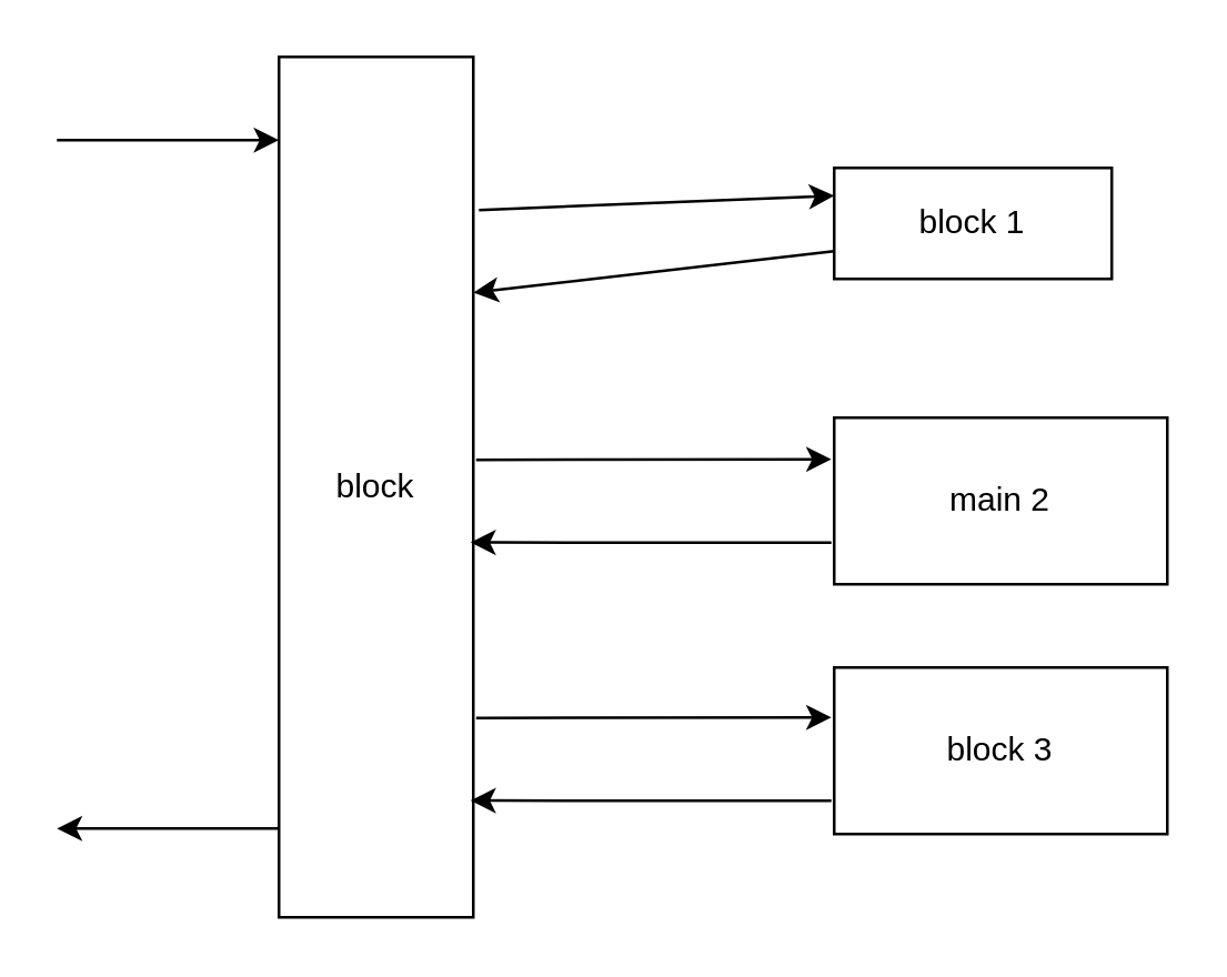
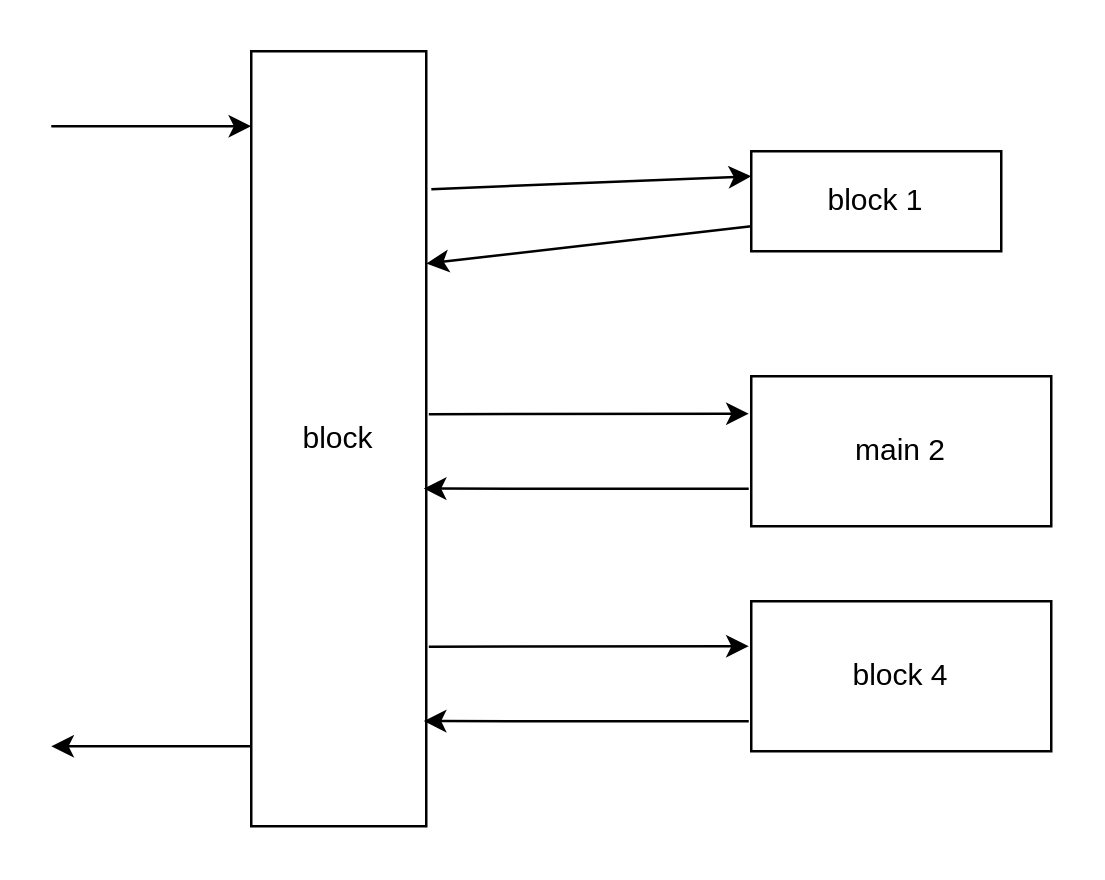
- <mxCell id="5" value="block 3" style="rounded=0;whiteSpace=wrap;html=1;" vertex="1" parent="1"><mxGeometry x="300" y="240" width="120" height="60" as="geometry" /></mxCell>
+ <mxCell id="5" value="block 4" style="rounded=0;whiteSpace=wrap;html=1;" vertex="1" parent="1"><mxGeometry x="300" y="240" width="120" height="60" as="geometry" /></mxCell>
